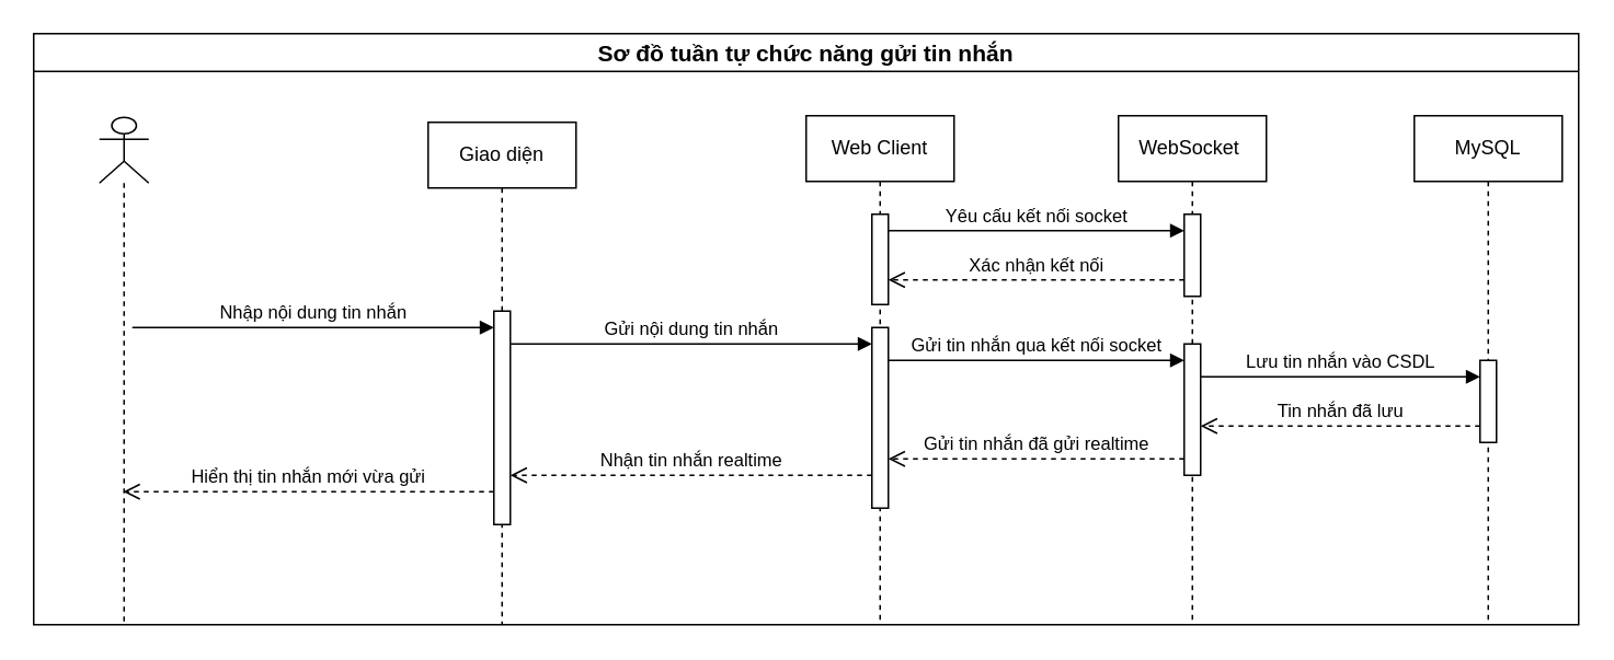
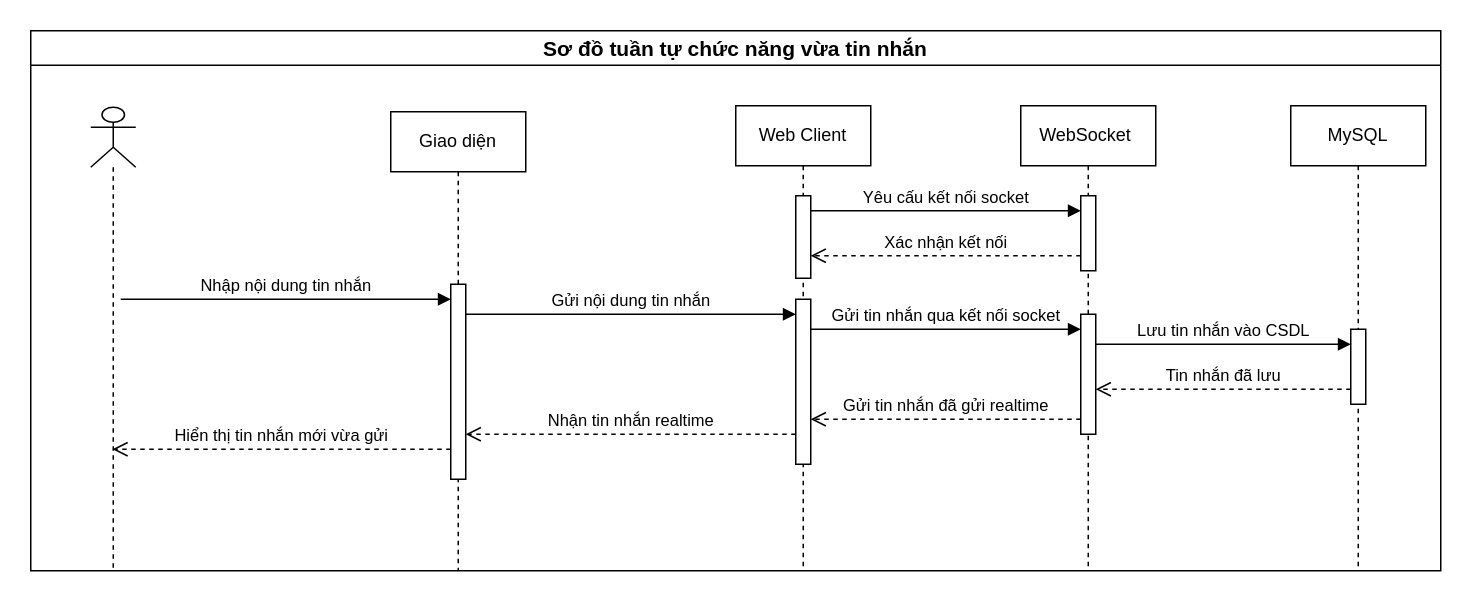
- <mxCell id="2" value="Sơ đồ tuần tự chức năng gửi tin nhắn" style="swimlane;whiteSpace=wrap;html=1;startSize=23;fontSize=14;" parent="1" vertex="1"><mxGeometry x="20" y="20" width="940" height="360" as="geometry" /></mxCell>
+ <mxCell id="2" value="Sơ đồ tuần tự chức năng vừa tin nhắn" style="swimlane;whiteSpace=wrap;html=1;startSize=23;fontSize=14;" parent="1" vertex="1"><mxGeometry x="20" y="20" width="940" height="360" as="geometry" /></mxCell>
